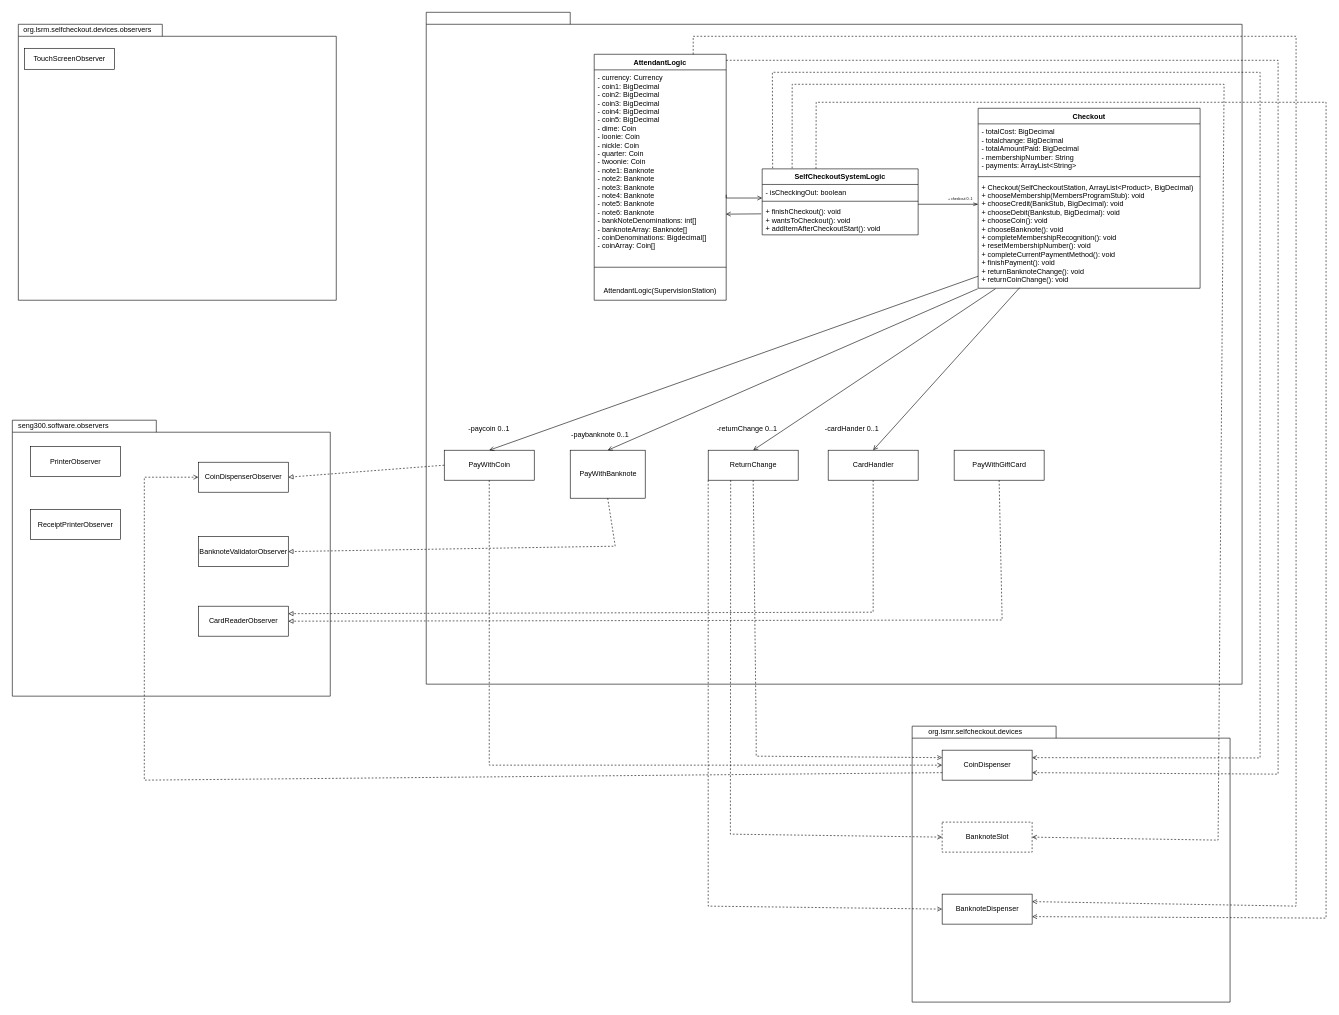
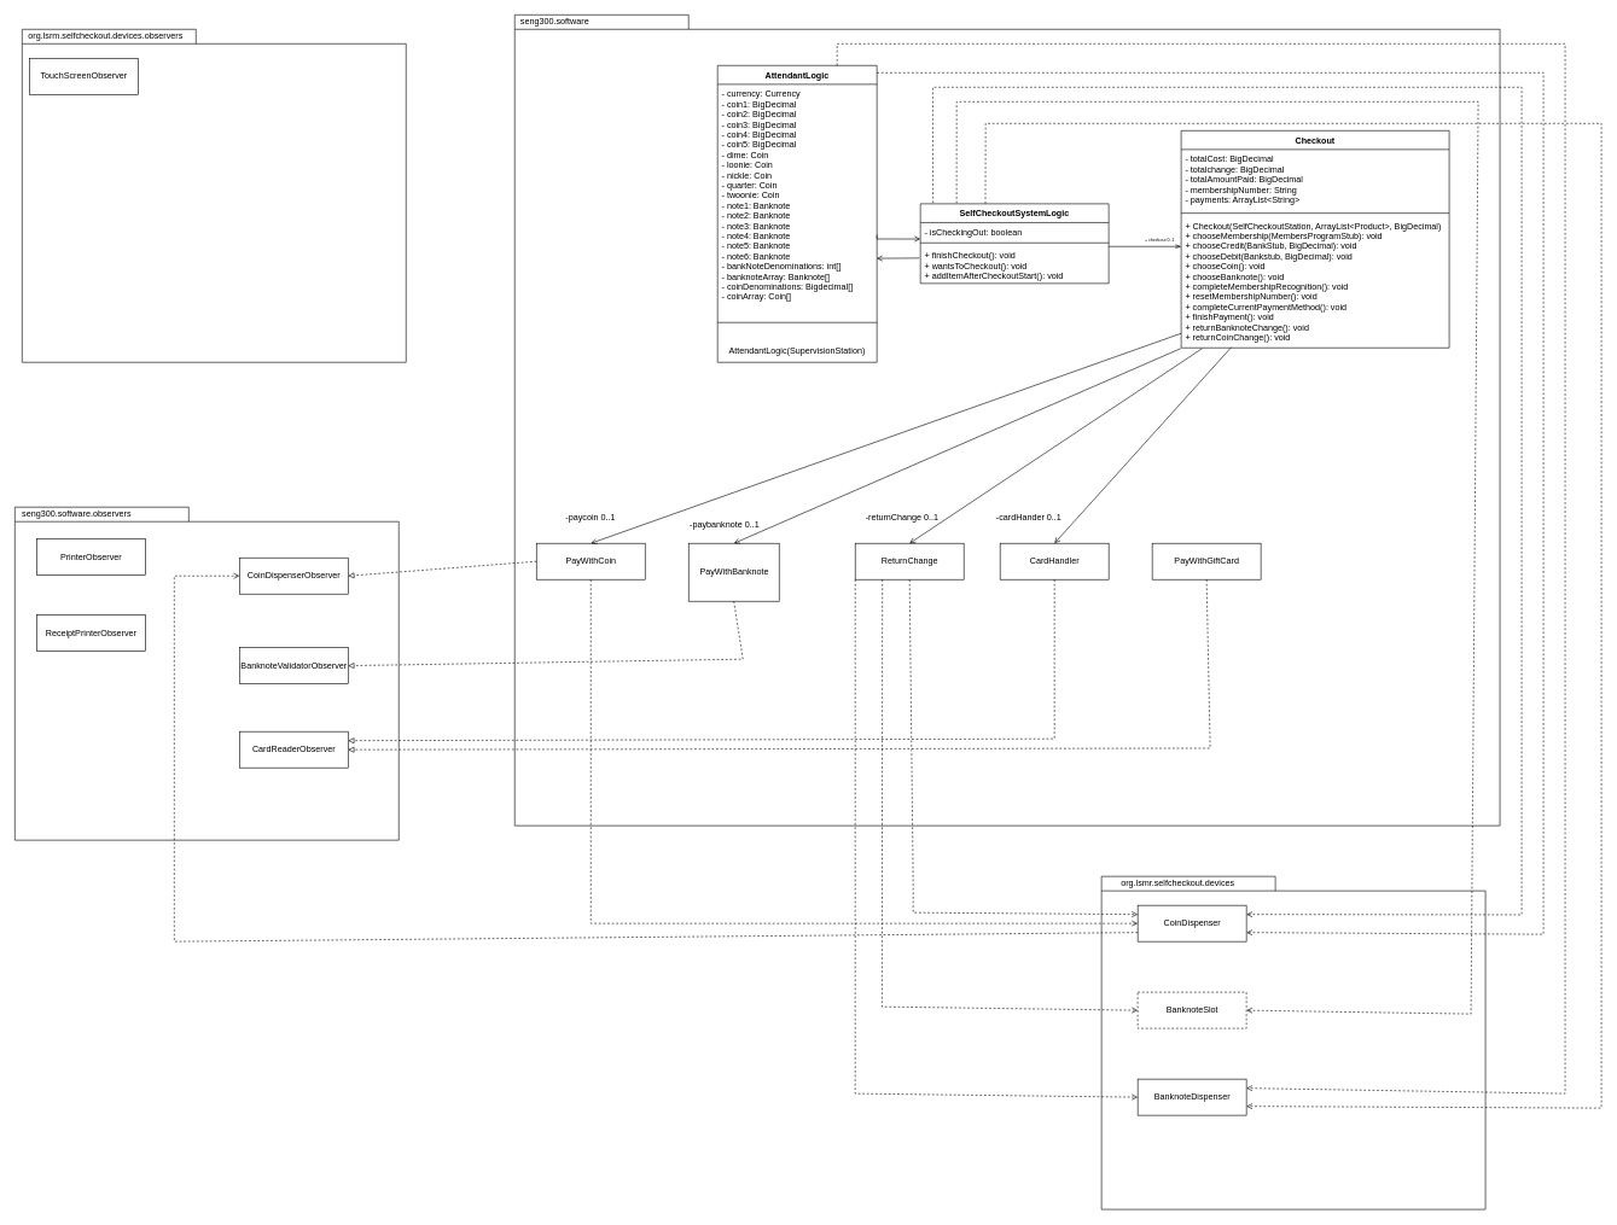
+ <mxCell id="28" value="seng300.software" style="text;html=1;align=center;verticalAlign=middle;resizable=0;points=[];autosize=1;strokeColor=none;fillColor=none;" parent="1" vertex="1"><mxGeometry x="710" y="20" width="110" height="20" as="geometry" /></mxCell>
- <mxCell id="18" value="TouchScreenObserver" style="html=1;" parent="1" vertex="1"><mxGeometry x="40" y="80" width="150" height="35" as="geometry" /></mxCell>
+ <mxCell id="18" value="TouchScreenObserver" style="html=1;" parent="1" vertex="1"><mxGeometry x="40" y="80" width="150" height="50" as="geometry" /></mxCell>
